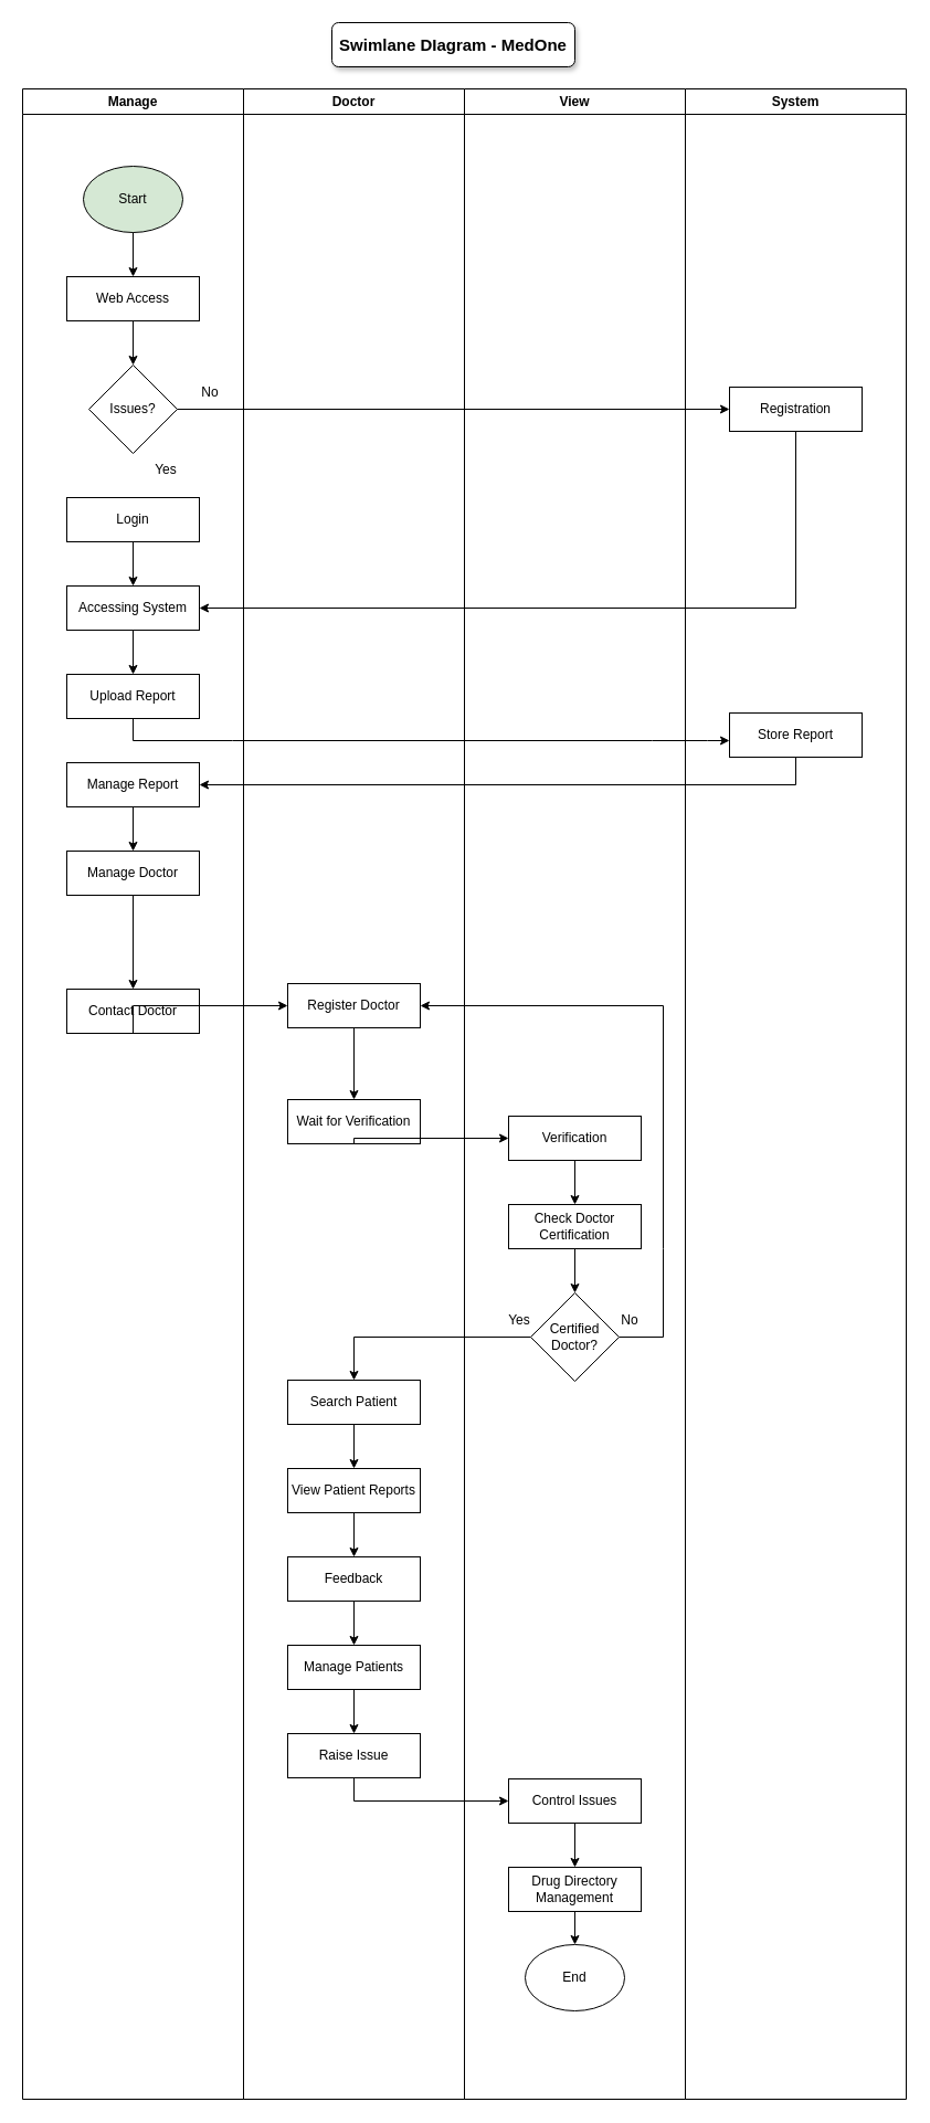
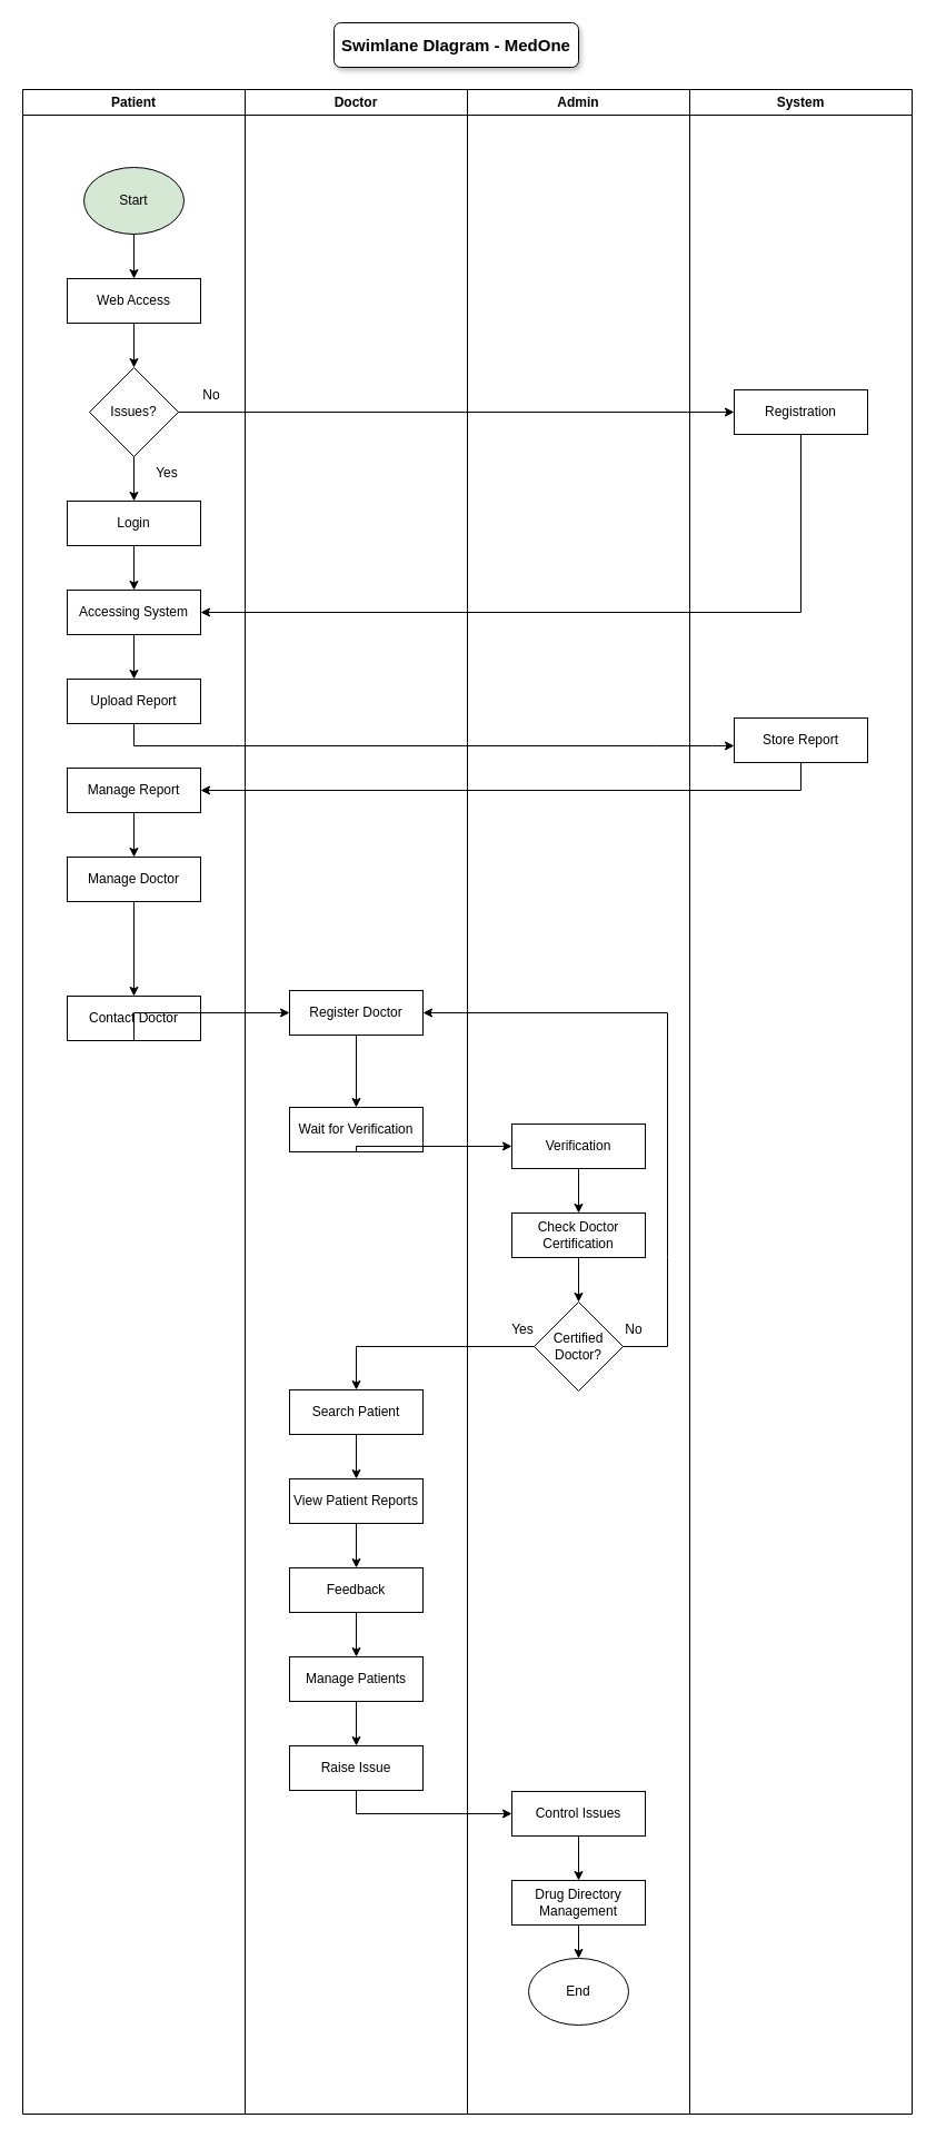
- <mxCell id="2" value="Manage" style="swimlane;whiteSpace=wrap;html=1;" vertex="1" parent="1"><mxGeometry x="20" y="80" width="200" height="1820" as="geometry" /></mxCell>
+ <mxCell id="2" value="Patient" style="swimlane;whiteSpace=wrap;html=1;" vertex="1" parent="1"><mxGeometry x="20" y="80" width="200" height="1820" as="geometry" /></mxCell>
- <mxCell id="34" value="View" style="swimlane;whiteSpace=wrap;html=1;" vertex="1" parent="1"><mxGeometry x="420" y="80" width="200" height="1820" as="geometry" /></mxCell>
+ <mxCell id="34" value="Admin" style="swimlane;whiteSpace=wrap;html=1;" vertex="1" parent="1"><mxGeometry x="420" y="80" width="200" height="1820" as="geometry" /></mxCell>
+ <mxCell id="8" value="" style="endArrow=classic;html=1;rounded=0;exitX=0.5;exitY=1;exitDx=0;exitDy=0;entryX=0.5;entryY=0;entryDx=0;entryDy=0;" edge="1" parent="2" source="4" target="7"><mxGeometry width="50" height="50" relative="1" as="geometry"><mxPoint x="100" y="360" as="sourcePoint" /><mxPoint x="150" y="310" as="targetPoint" /></mxGeometry></mxCell>
